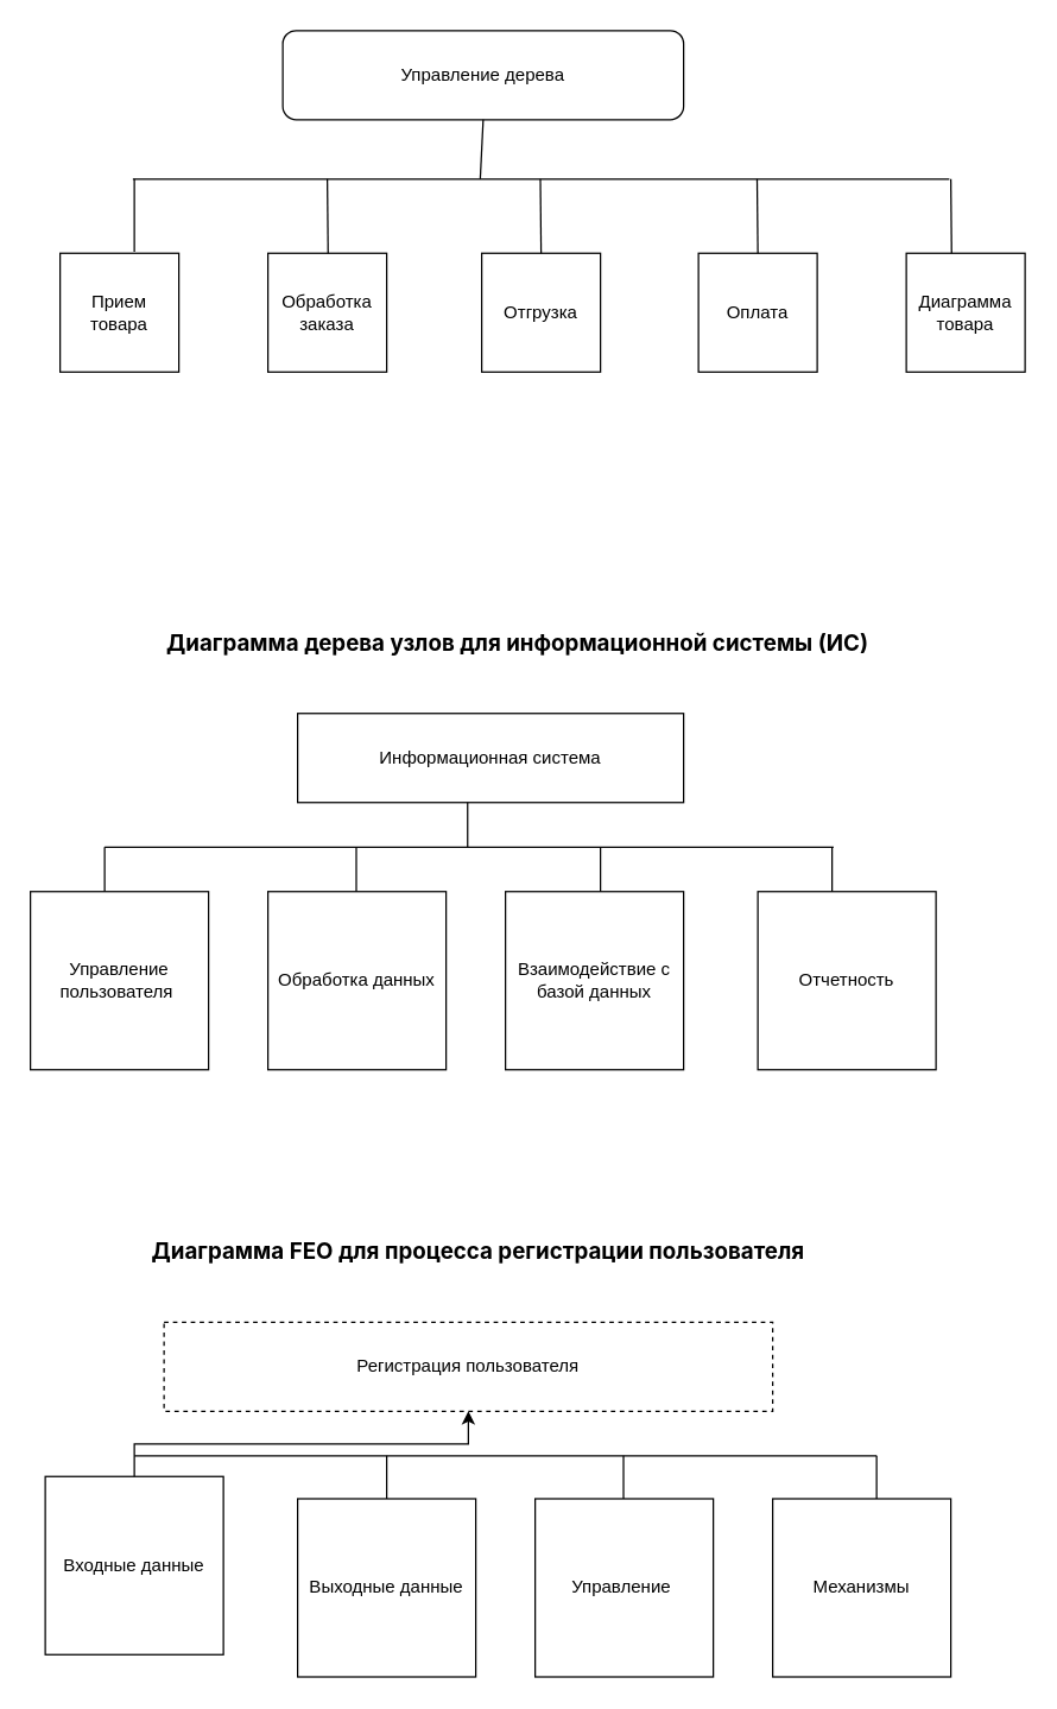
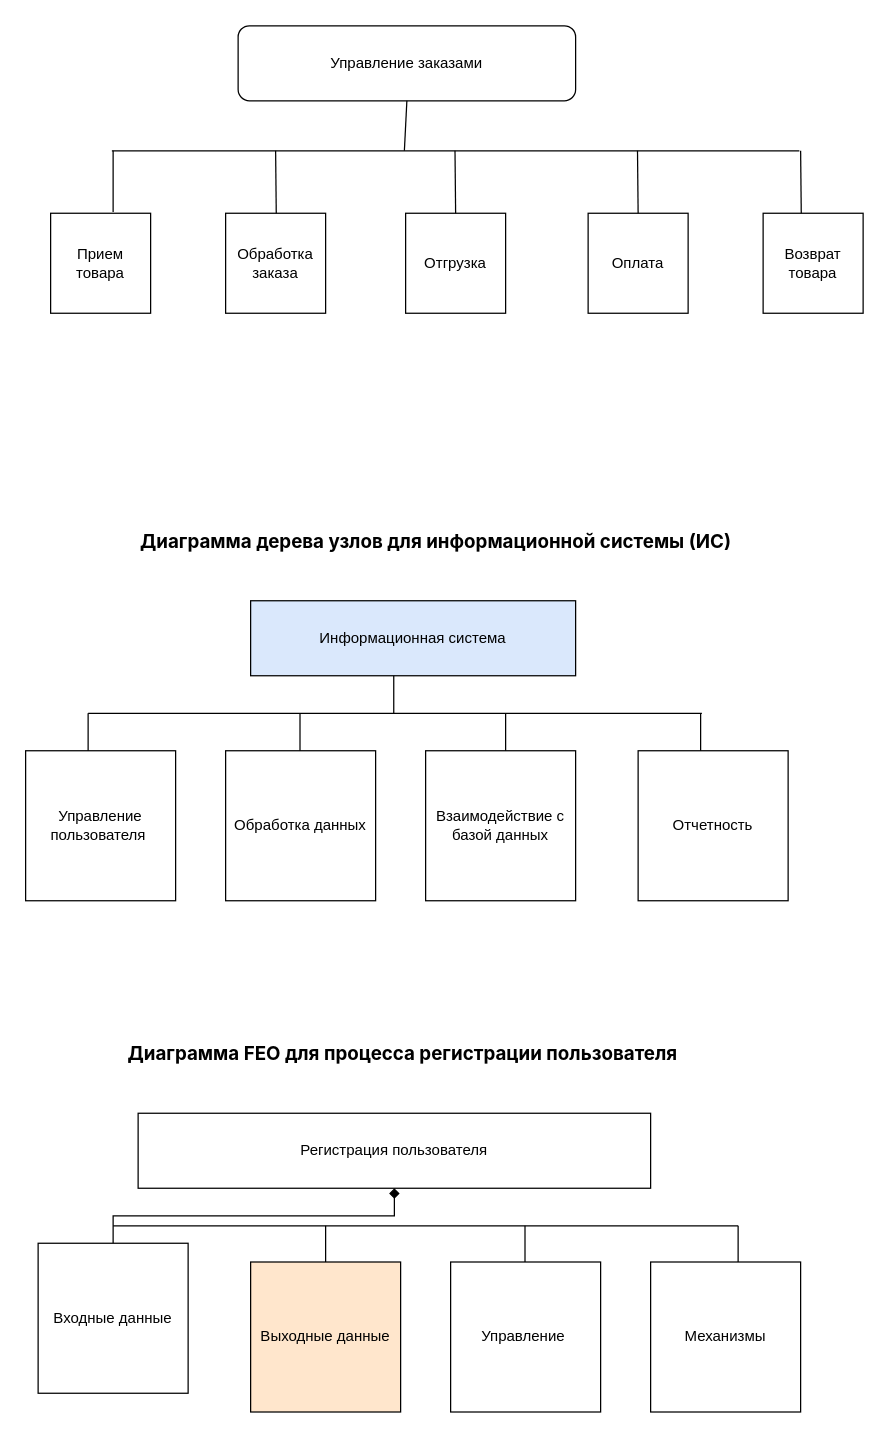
- <mxCell id="2" value="&lt;font style=&quot;vertical-align: inherit;&quot;&gt;&lt;font style=&quot;vertical-align: inherit;&quot;&gt;Управление дерева&lt;/font&gt;&lt;/font&gt;" style="rounded=1;whiteSpace=wrap;html=1;" vertex="1" parent="1"><mxGeometry x="190" y="20" width="270" height="60" as="geometry" /></mxCell>
+ <mxCell id="2" value="&lt;font style=&quot;vertical-align: inherit;&quot;&gt;&lt;font style=&quot;vertical-align: inherit;&quot;&gt;Управление заказами&lt;/font&gt;&lt;/font&gt;" style="rounded=1;whiteSpace=wrap;html=1;" vertex="1" parent="1"><mxGeometry x="190" y="20" width="270" height="60" as="geometry" /></mxCell>
- <mxCell id="7" value="&lt;font style=&quot;vertical-align: inherit;&quot;&gt;&lt;font style=&quot;vertical-align: inherit;&quot;&gt;Диаграмма товара&lt;/font&gt;&lt;/font&gt;" style="whiteSpace=wrap;html=1;aspect=fixed;" vertex="1" parent="1"><mxGeometry x="610" y="170" width="80" height="80" as="geometry" /></mxCell>
+ <mxCell id="7" value="&lt;font style=&quot;vertical-align: inherit;&quot;&gt;&lt;font style=&quot;vertical-align: inherit;&quot;&gt;Возврат товара&lt;/font&gt;&lt;/font&gt;" style="whiteSpace=wrap;html=1;aspect=fixed;" vertex="1" parent="1"><mxGeometry x="610" y="170" width="80" height="80" as="geometry" /></mxCell>
- <mxCell id="15" value="&lt;font style=&quot;vertical-align: inherit;&quot;&gt;&lt;font style=&quot;vertical-align: inherit;&quot;&gt;Информационная система&lt;/font&gt;&lt;/font&gt;" style="rounded=0;whiteSpace=wrap;html=1;" vertex="1" parent="1"><mxGeometry x="200" y="480" width="260" height="60" as="geometry" /></mxCell>
+ <mxCell id="15" value="&lt;font style=&quot;vertical-align: inherit;&quot;&gt;&lt;font style=&quot;vertical-align: inherit;&quot;&gt;Информационная система&lt;/font&gt;&lt;/font&gt;" style="rounded=0;whiteSpace=wrap;html=1;fillColor=#dae8fc;" vertex="1" parent="1"><mxGeometry x="200" y="480" width="260" height="60" as="geometry" /></mxCell>
- <mxCell id="26" value="Регистрация пользователя" style="rounded=0;whiteSpace=wrap;html=1;dashed=1;" vertex="1" parent="1"><mxGeometry x="110" y="890" width="410" height="60" as="geometry" /></mxCell>
+ <mxCell id="26" value="Регистрация пользователя" style="rounded=0;whiteSpace=wrap;html=1;" vertex="1" parent="1"><mxGeometry x="110" y="890" width="410" height="60" as="geometry" /></mxCell>
- <mxCell id="27" value="" style="edgeStyle=orthogonalEdgeStyle;rounded=0;orthogonalLoop=1;jettySize=auto;html=1;" edge="1" parent="1" source="28" target="26"><mxGeometry relative="1" as="geometry" /></mxCell>
+ <mxCell id="27" value="" style="edgeStyle=orthogonalEdgeStyle;rounded=0;orthogonalLoop=1;jettySize=auto;html=1;endArrow=diamond;" edge="1" parent="1" source="28" target="26"><mxGeometry relative="1" as="geometry" /></mxCell>
- <mxCell id="29" value="Выходные данные" style="whiteSpace=wrap;html=1;aspect=fixed;" vertex="1" parent="1"><mxGeometry x="200" y="1009" width="120" height="120" as="geometry" /></mxCell>
+ <mxCell id="29" value="Выходные данные" style="whiteSpace=wrap;html=1;aspect=fixed;fillColor=#ffe6cc;" vertex="1" parent="1"><mxGeometry x="200" y="1009" width="120" height="120" as="geometry" /></mxCell>
